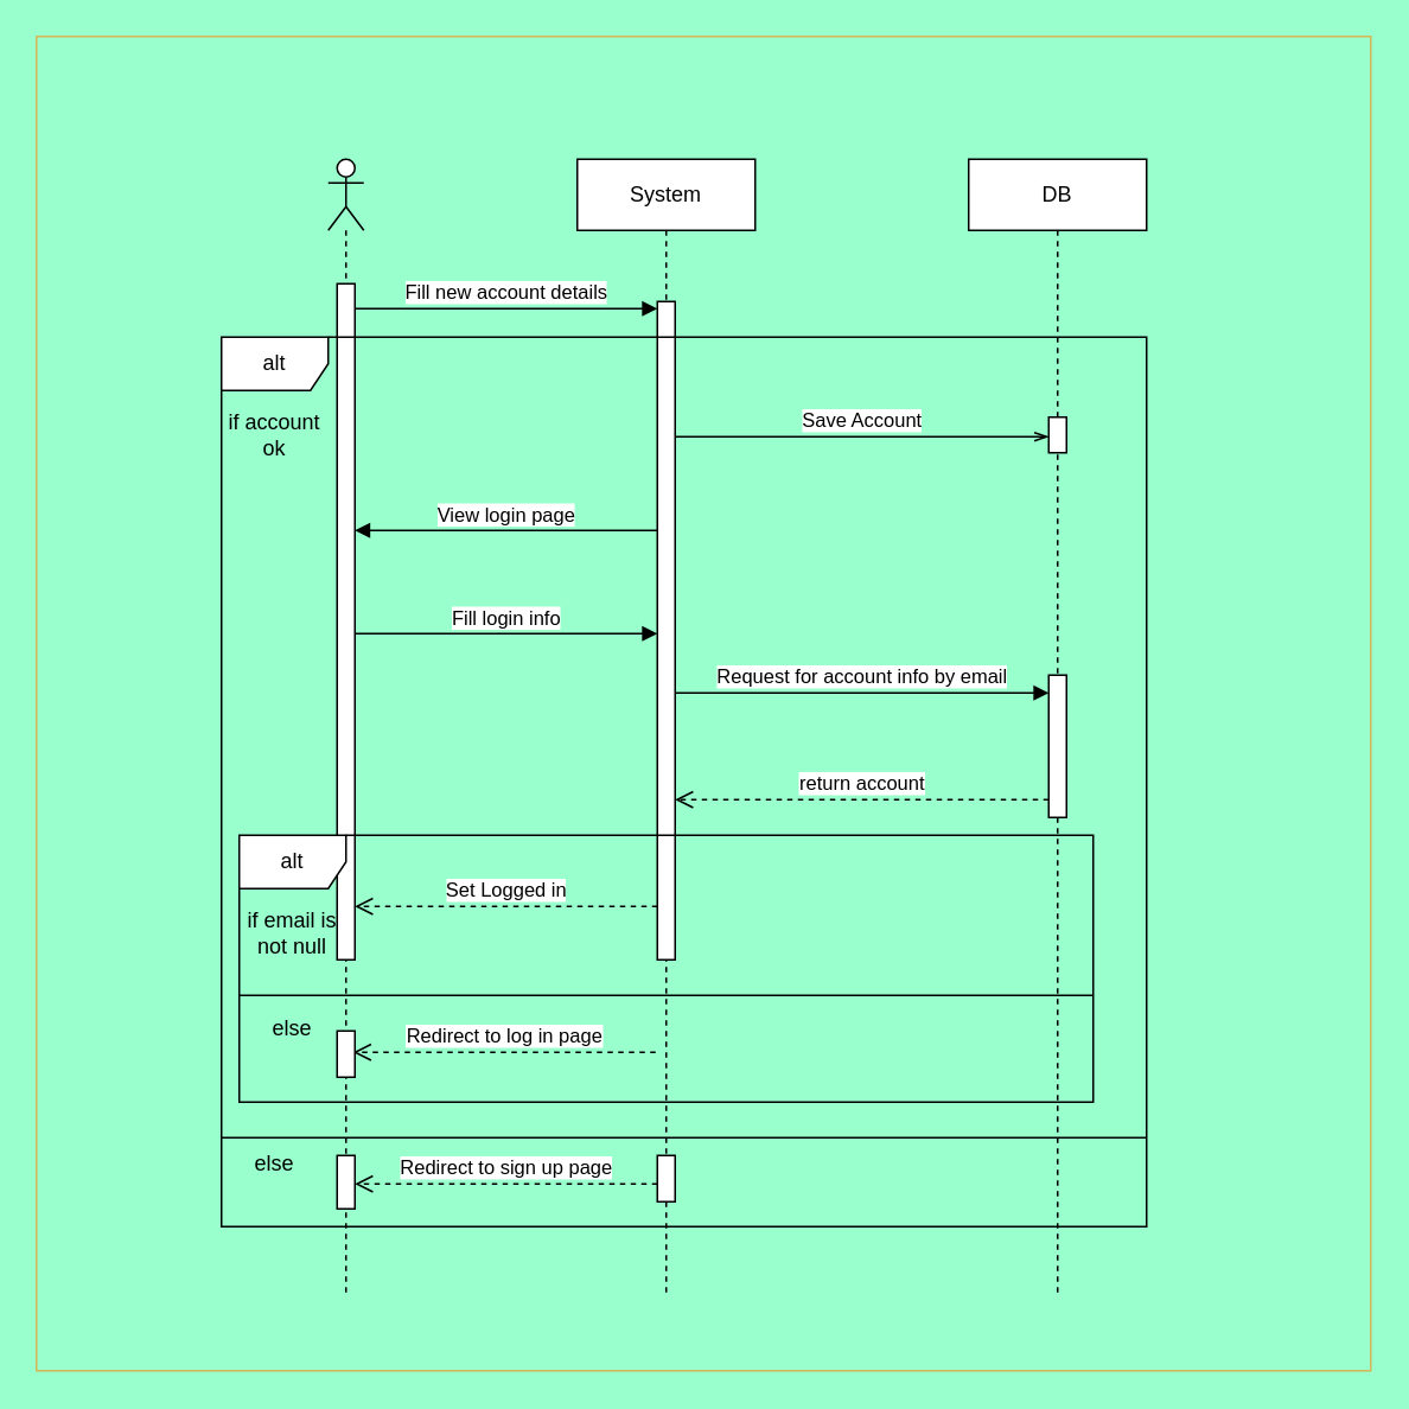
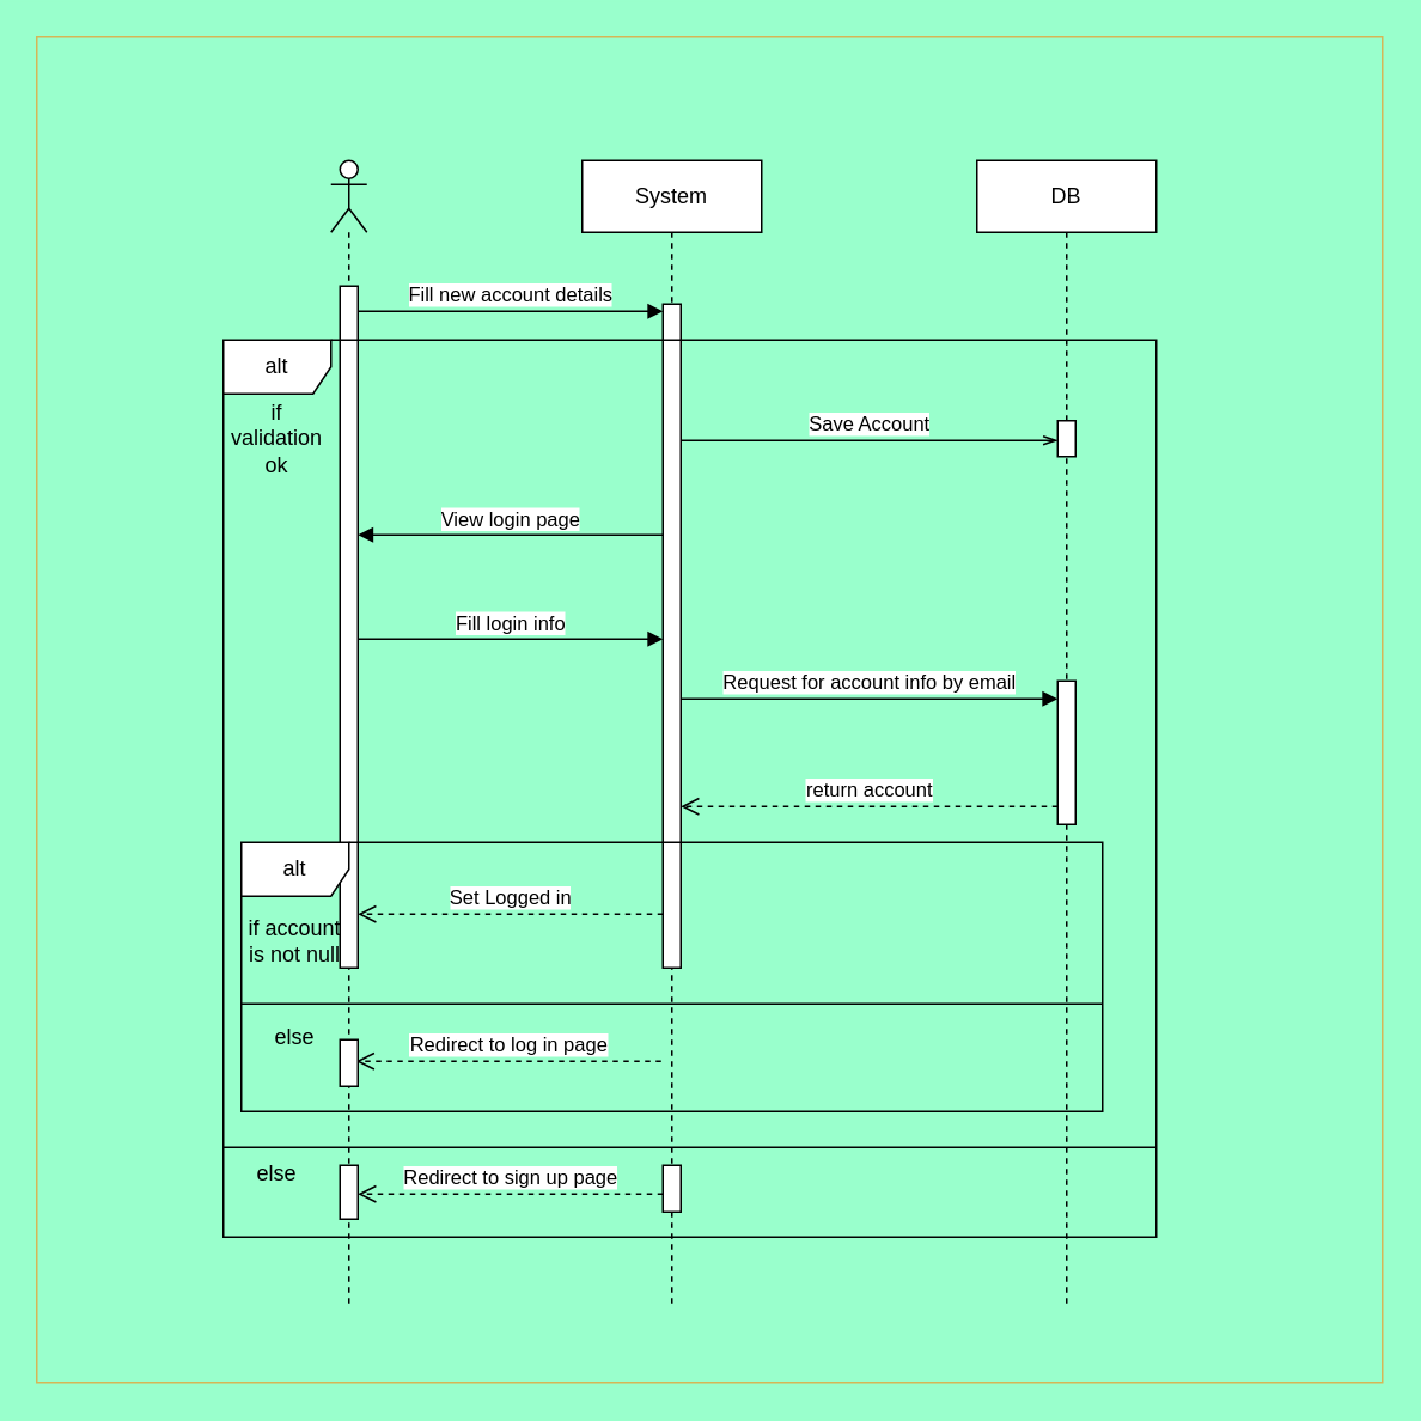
- <mxCell id="11" value="if account ok" style="text;html=1;strokeColor=none;fillColor=none;align=center;verticalAlign=middle;whiteSpace=wrap;rounded=0;" vertex="1" parent="1"><mxGeometry x="124" y="229" width="60" height="30" as="geometry" /></mxCell>
+ <mxCell id="11" value="if validation ok" style="text;html=1;strokeColor=none;fillColor=none;align=center;verticalAlign=middle;whiteSpace=wrap;rounded=0;" vertex="1" parent="1"><mxGeometry x="124" y="229" width="60" height="30" as="geometry" /></mxCell>
- <mxCell id="22" value="if email is not null" style="text;html=1;strokeColor=none;fillColor=none;align=center;verticalAlign=middle;whiteSpace=wrap;rounded=0;" vertex="1" parent="1"><mxGeometry x="134" y="509" width="60" height="30" as="geometry" /></mxCell>
+ <mxCell id="22" value="if account is not null" style="text;html=1;strokeColor=none;fillColor=none;align=center;verticalAlign=middle;whiteSpace=wrap;rounded=0;" vertex="1" parent="1"><mxGeometry x="134" y="509" width="60" height="30" as="geometry" /></mxCell>
